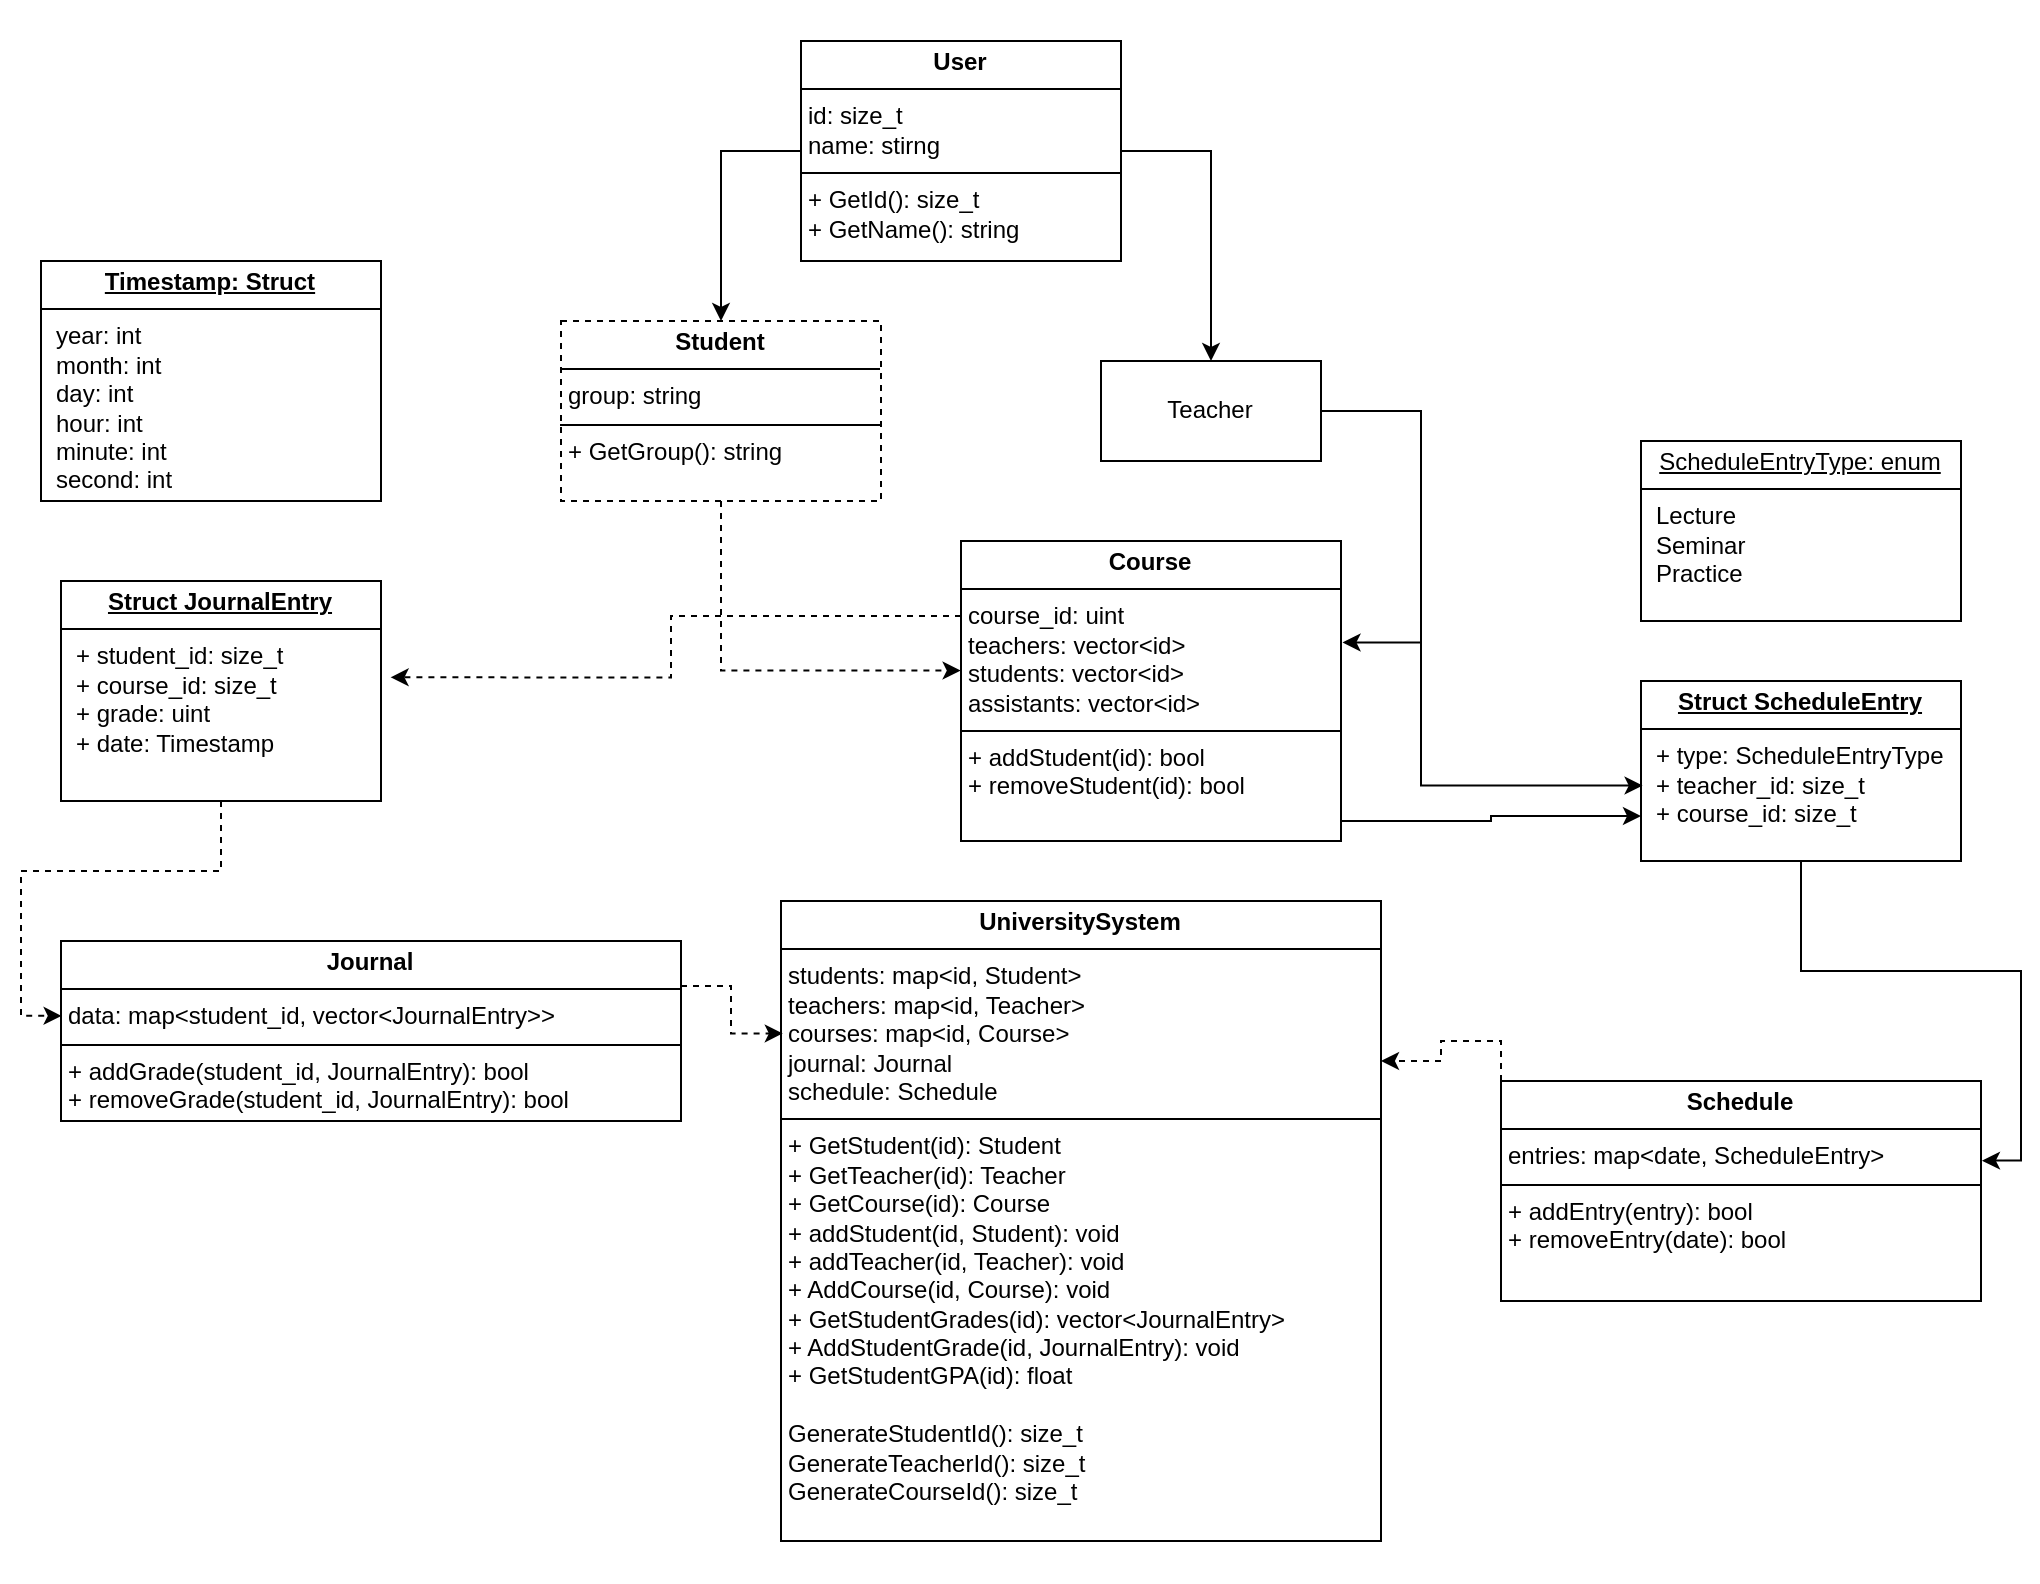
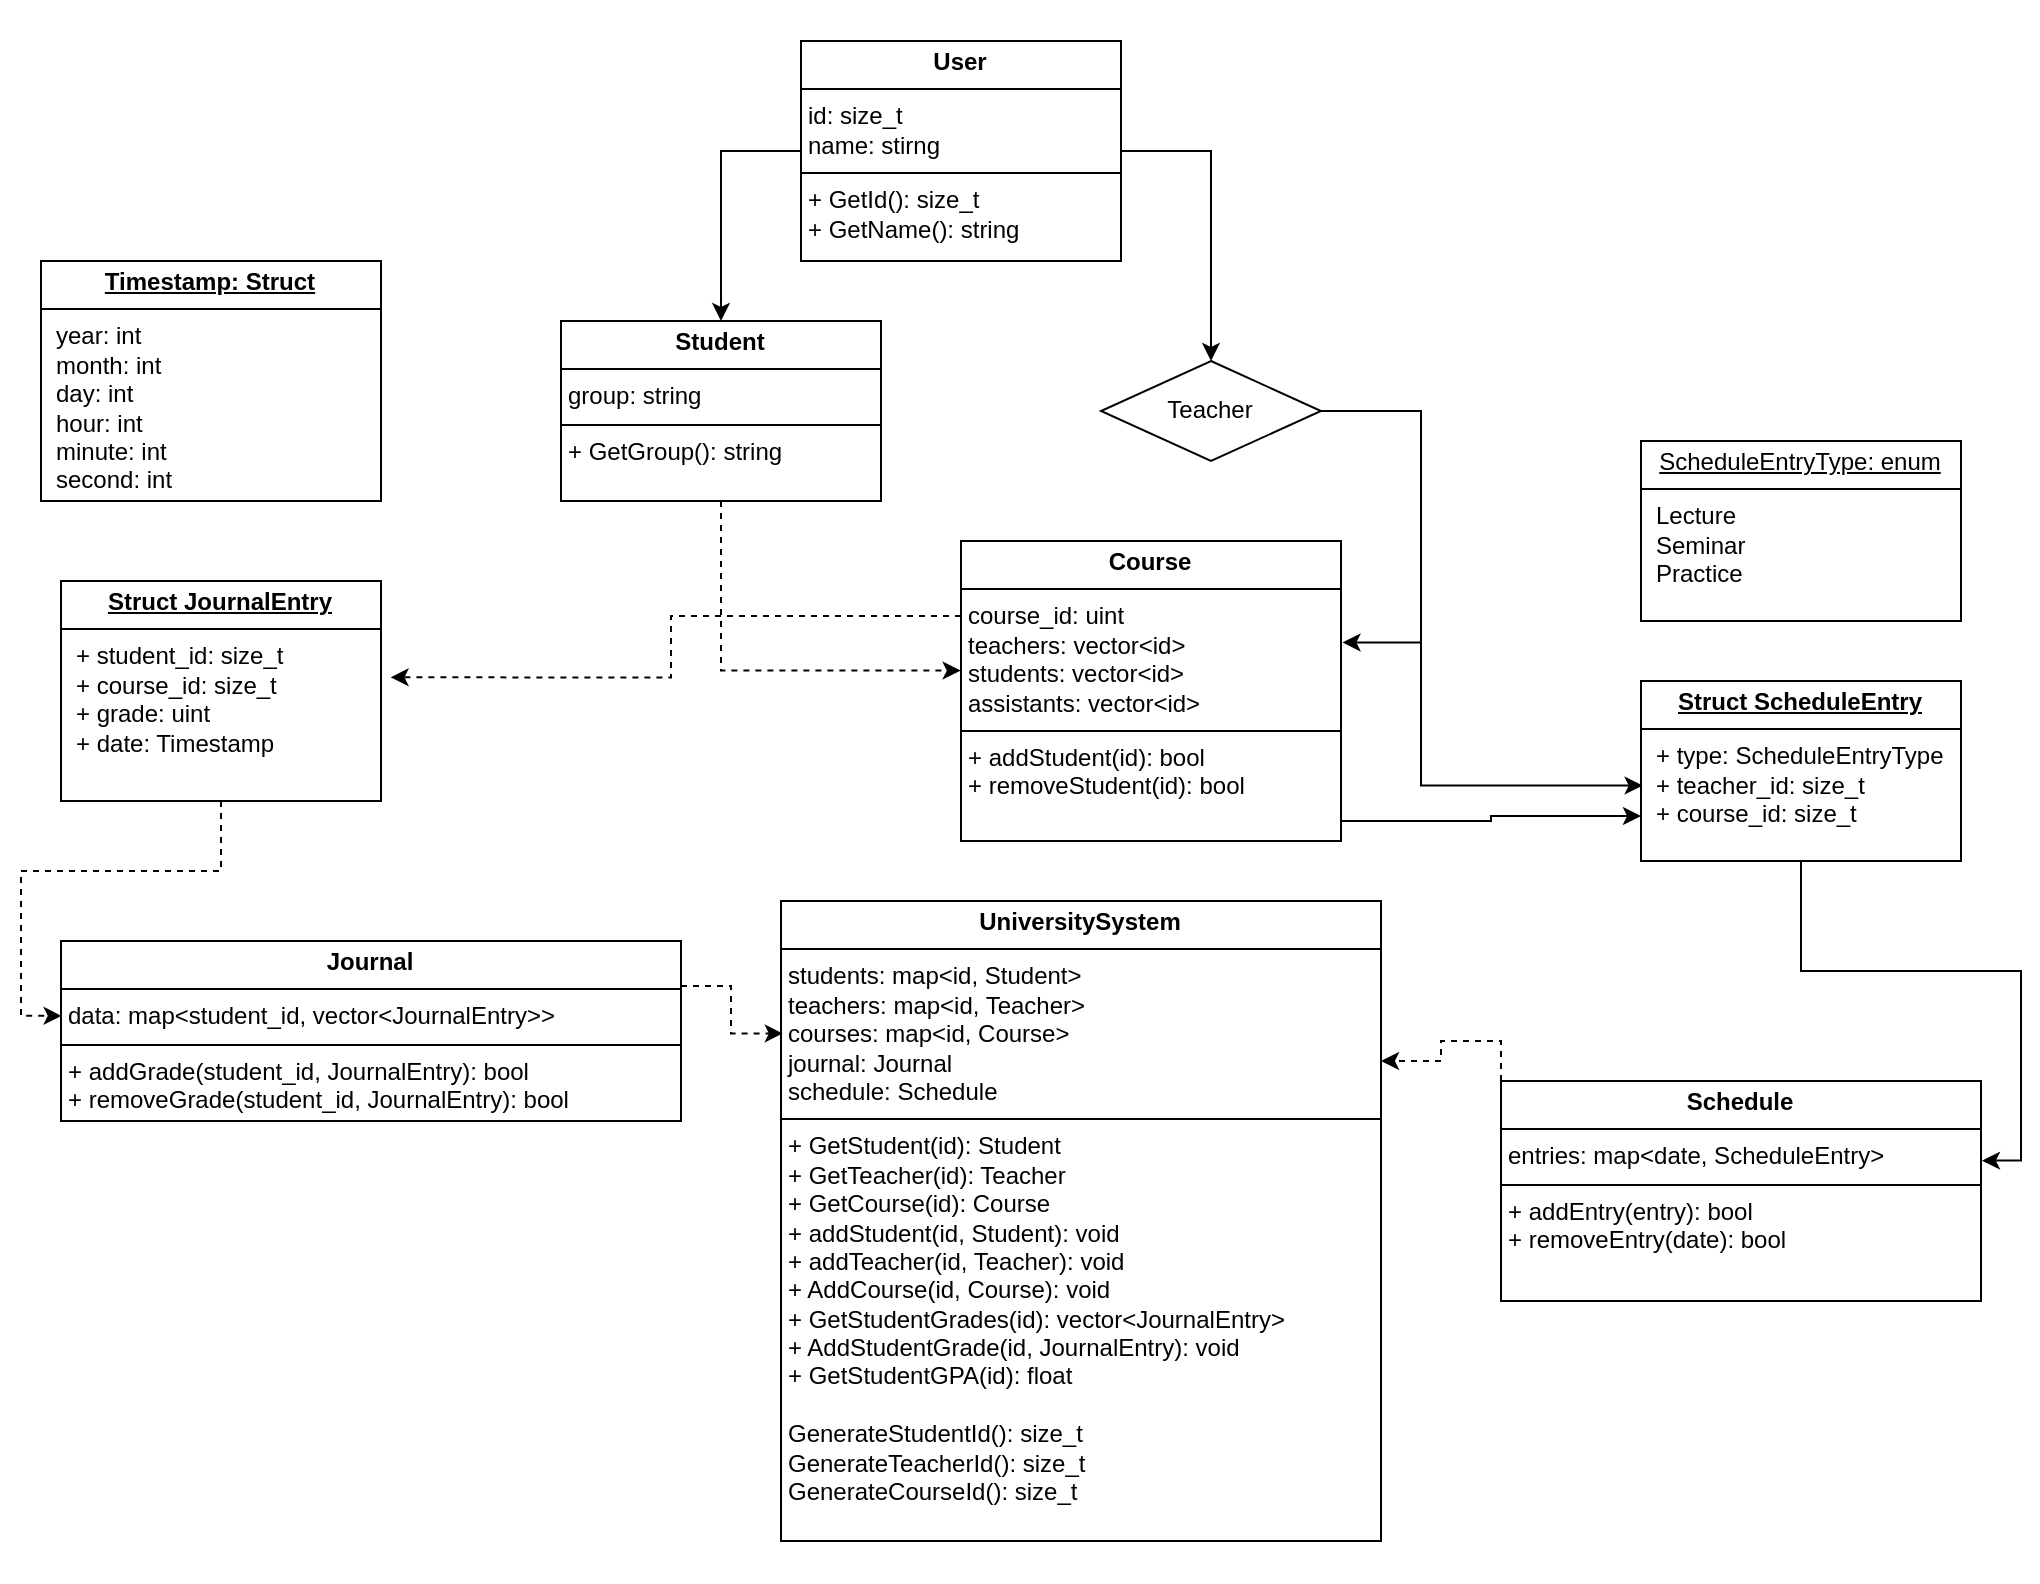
- <mxCell id="15" value="&lt;p style=&quot;margin:0px;margin-top:4px;text-align:center;&quot;&gt;&lt;b&gt;Student&lt;/b&gt;&lt;/p&gt;&lt;hr size=&quot;1&quot; style=&quot;border-style:solid;&quot;&gt;&lt;p style=&quot;margin:0px;margin-left:4px;&quot;&gt;group: string&lt;/p&gt;&lt;hr size=&quot;1&quot; style=&quot;border-style:solid;&quot;&gt;&lt;p style=&quot;margin:0px;margin-left:4px;&quot;&gt;+ GetGroup(): string&lt;/p&gt;" style="verticalAlign=top;align=left;overflow=fill;html=1;whiteSpace=wrap;dashed=1;" vertex="1" parent="1"><mxGeometry x="280" y="160" width="160" height="90" as="geometry" /></mxCell>
+ <mxCell id="15" value="&lt;p style=&quot;margin:0px;margin-top:4px;text-align:center;&quot;&gt;&lt;b&gt;Student&lt;/b&gt;&lt;/p&gt;&lt;hr size=&quot;1&quot; style=&quot;border-style:solid;&quot;&gt;&lt;p style=&quot;margin:0px;margin-left:4px;&quot;&gt;group: string&lt;/p&gt;&lt;hr size=&quot;1&quot; style=&quot;border-style:solid;&quot;&gt;&lt;p style=&quot;margin:0px;margin-left:4px;&quot;&gt;+ GetGroup(): string&lt;/p&gt;" style="verticalAlign=top;align=left;overflow=fill;html=1;whiteSpace=wrap;" vertex="1" parent="1"><mxGeometry x="280" y="160" width="160" height="90" as="geometry" /></mxCell>
- <mxCell id="16" value="Teacher" style="html=1;whiteSpace=wrap;" vertex="1" parent="1"><mxGeometry x="550" y="180" width="110" height="50" as="geometry" /></mxCell>
+ <mxCell id="16" value="Teacher" style="rhombus;html=1;whiteSpace=wrap;" vertex="1" parent="1"><mxGeometry x="550" y="180" width="110" height="50" as="geometry" /></mxCell>
